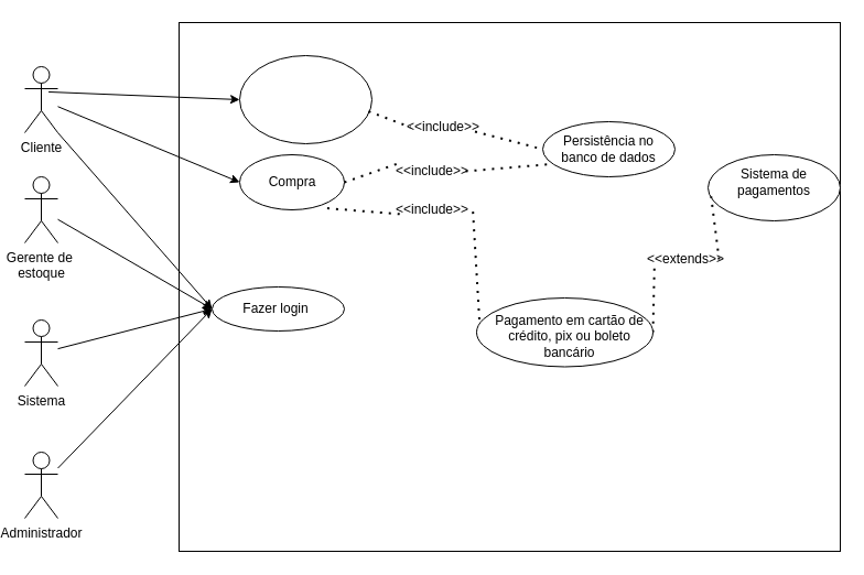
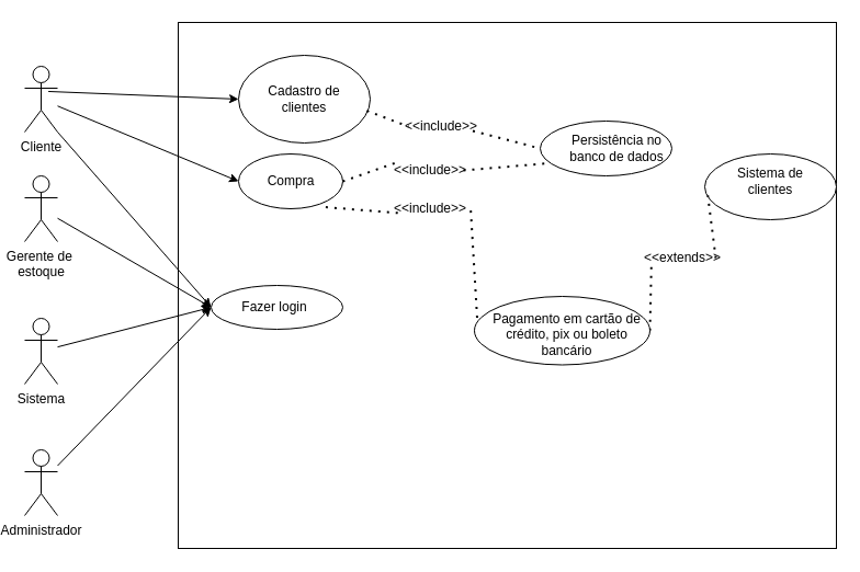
+ <mxCell id="4" value="Cadastro de clientes" style="text;html=1;align=center;verticalAlign=middle;whiteSpace=wrap;rounded=0;" parent="1" vertex="1"><mxGeometry x="230" y="60" width="90" height="60" as="geometry" /></mxCell>
- <mxCell id="11" value="Persistência no banco de dados" style="text;html=1;align=center;verticalAlign=middle;whiteSpace=wrap;rounded=0;" parent="1" vertex="1"><mxGeometry x="505" y="120" width="90" height="30" as="geometry" /></mxCell>
+ <mxCell id="11" value="Persistência no banco de dados" style="text;html=1;align=center;verticalAlign=middle;whiteSpace=wrap;rounded=0;" parent="1" vertex="1"><mxGeometry x="515" y="120" width="90" height="30" as="geometry" /></mxCell>
- <mxCell id="19" value="Sistema de pagamentos" style="text;html=1;align=center;verticalAlign=middle;whiteSpace=wrap;rounded=0;" vertex="1" parent="1"><mxGeometry x="660" y="150" width="80" height="30" as="geometry" /></mxCell>
+ <mxCell id="19" value="Sistema de clientes" style="text;html=1;align=center;verticalAlign=middle;whiteSpace=wrap;rounded=0;" vertex="1" parent="1"><mxGeometry x="660" y="150" width="80" height="30" as="geometry" /></mxCell>
